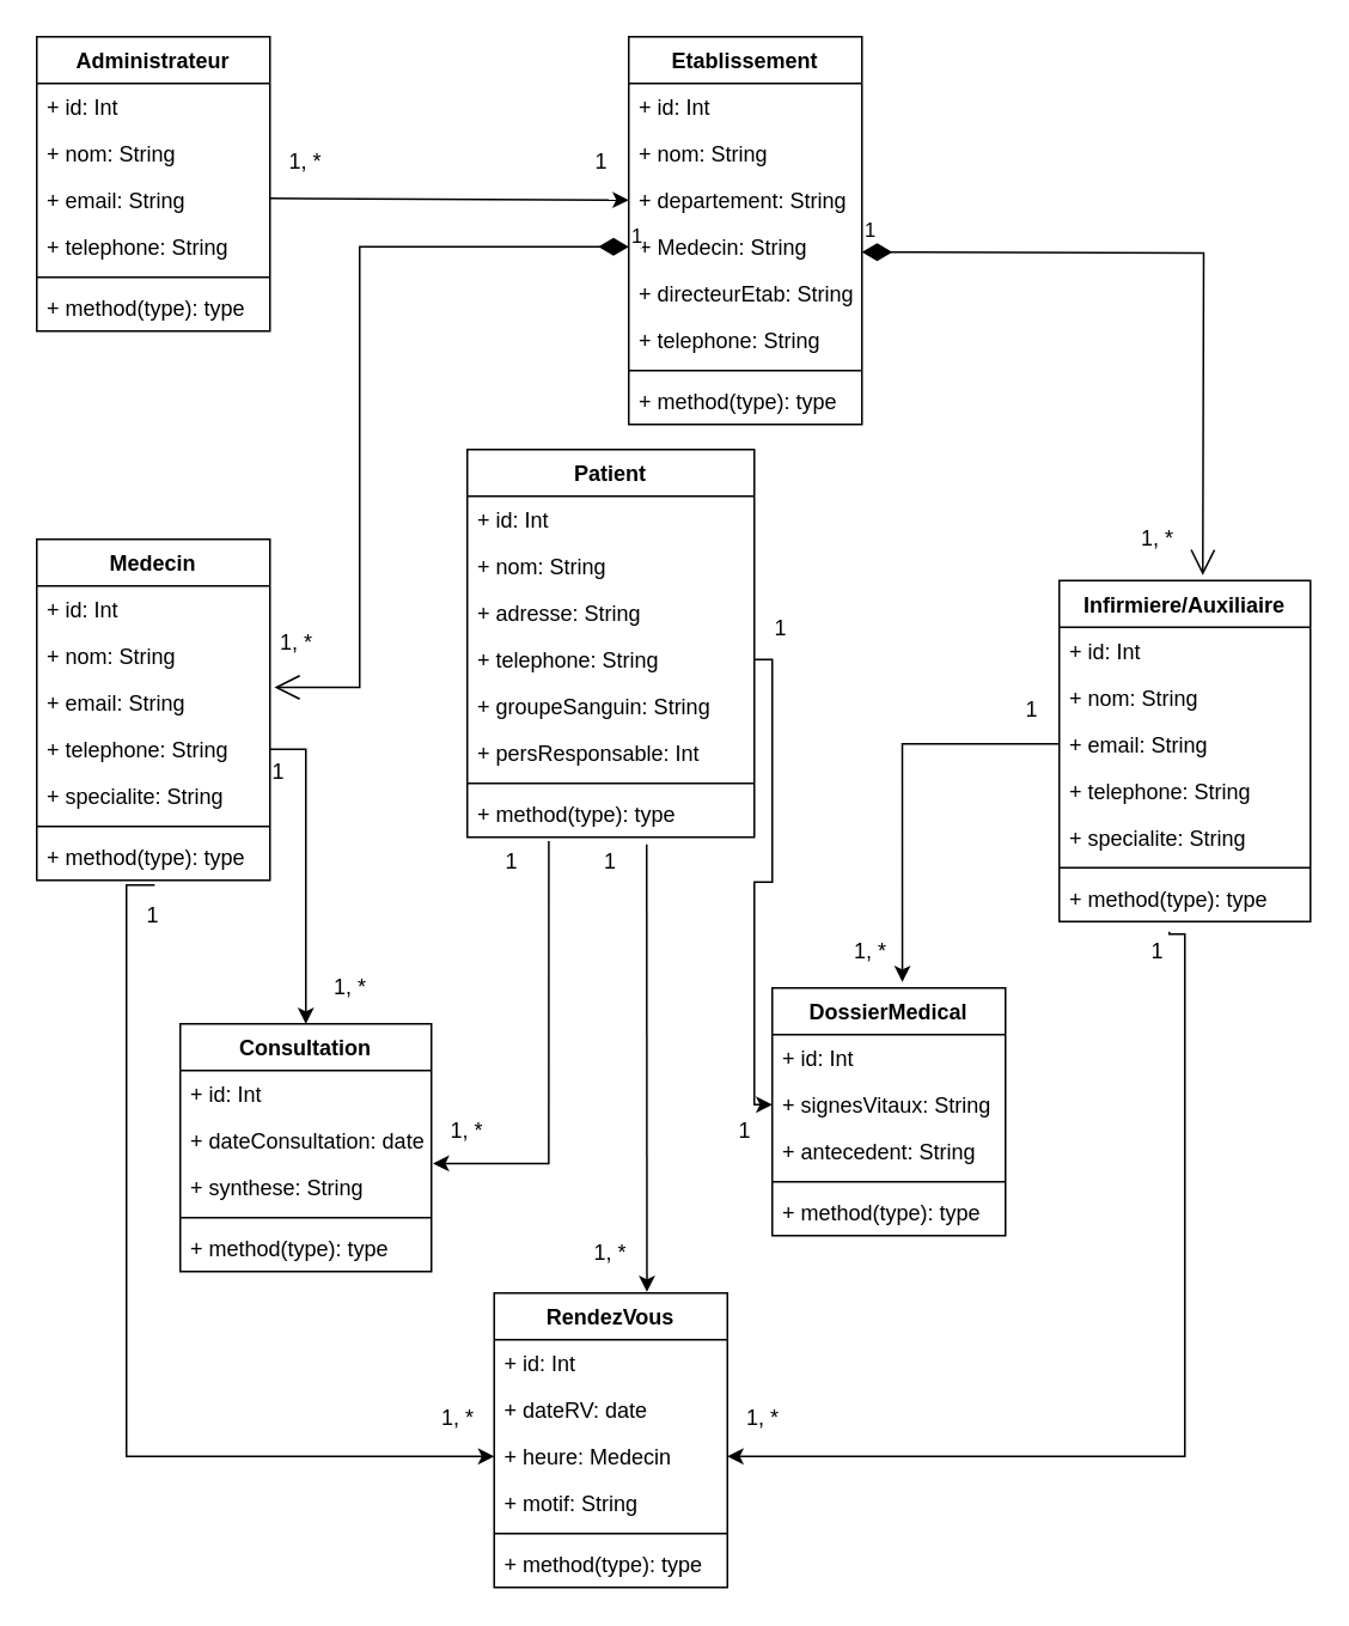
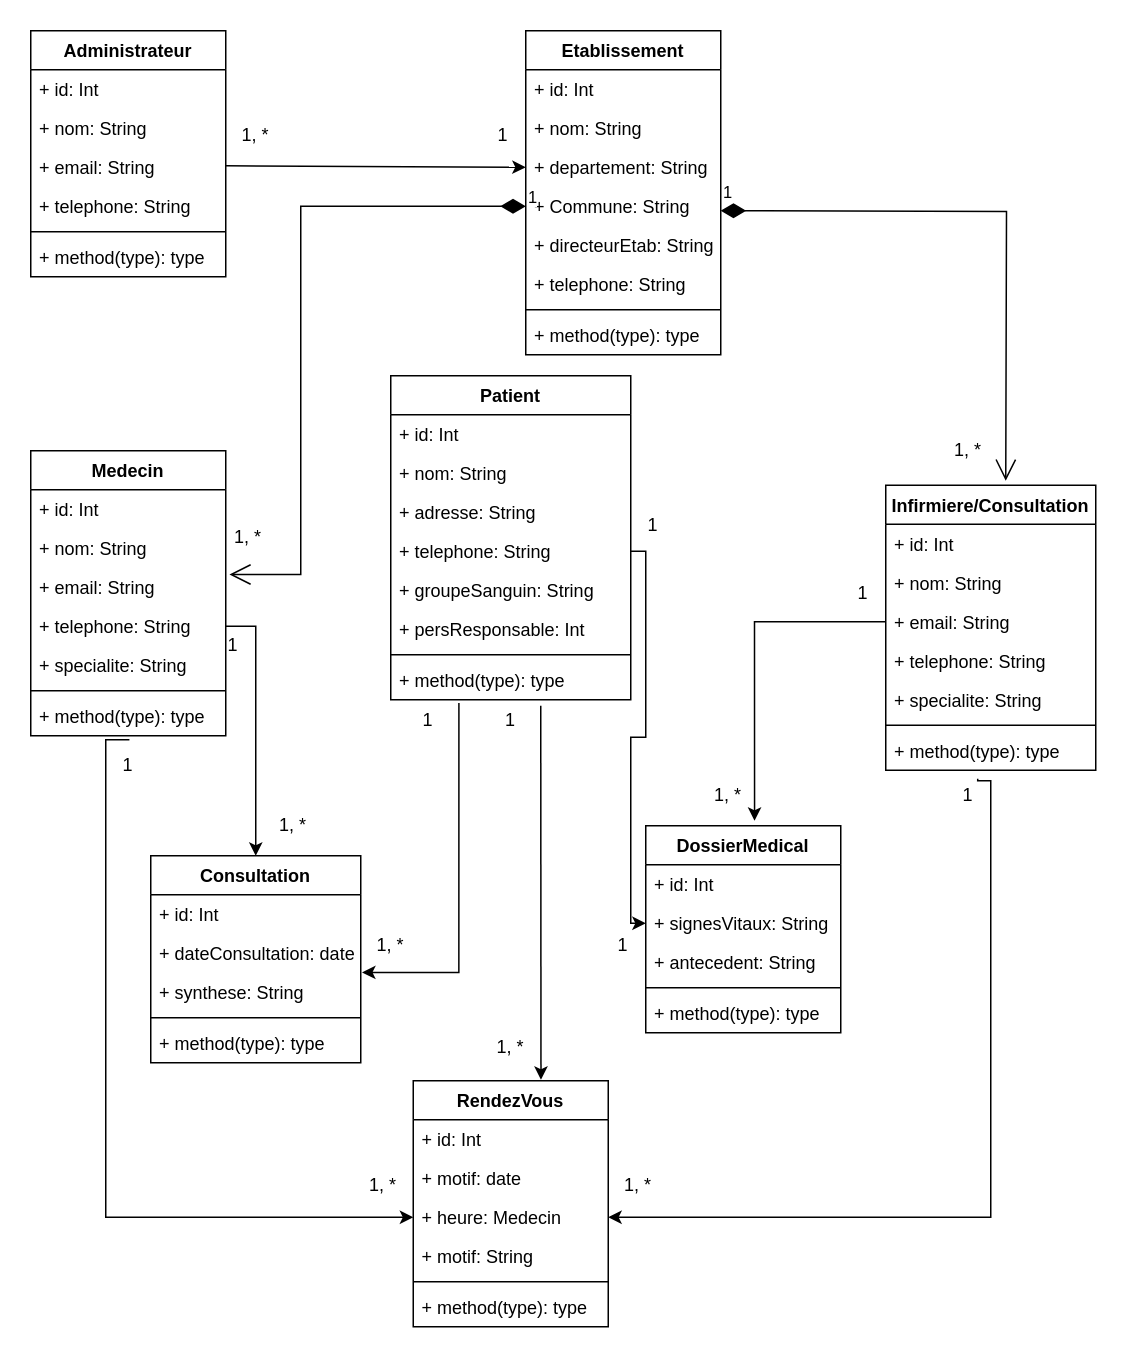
- <mxCell id="13" value="+ Medecin: String" style="text;strokeColor=none;fillColor=none;align=left;verticalAlign=top;spacingLeft=4;spacingRight=4;overflow=hidden;rotatable=0;points=[[0,0.5],[1,0.5]];portConstraint=eastwest;" vertex="1" parent="9"><mxGeometry y="104" width="130" height="26" as="geometry" /></mxCell>
+ <mxCell id="13" value="+ Commune: String" style="text;strokeColor=none;fillColor=none;align=left;verticalAlign=top;spacingLeft=4;spacingRight=4;overflow=hidden;rotatable=0;points=[[0,0.5],[1,0.5]];portConstraint=eastwest;" vertex="1" parent="9"><mxGeometry y="104" width="130" height="26" as="geometry" /></mxCell>
- <mxCell id="18" value="Infirmiere/Auxiliaire" style="swimlane;fontStyle=1;align=center;verticalAlign=top;childLayout=stackLayout;horizontal=1;startSize=26;horizontalStack=0;resizeParent=1;resizeParentMax=0;resizeLast=0;collapsible=1;marginBottom=0;" vertex="1" parent="1"><mxGeometry x="590" y="323" width="140" height="190" as="geometry" /></mxCell>
+ <mxCell id="18" value="Infirmiere/Consultation" style="swimlane;fontStyle=1;align=center;verticalAlign=top;childLayout=stackLayout;horizontal=1;startSize=26;horizontalStack=0;resizeParent=1;resizeParentMax=0;resizeLast=0;collapsible=1;marginBottom=0;" vertex="1" parent="1"><mxGeometry x="590" y="323" width="140" height="190" as="geometry" /></mxCell>
- <mxCell id="48" value="+ dateRV: date" style="text;strokeColor=none;fillColor=none;align=left;verticalAlign=top;spacingLeft=4;spacingRight=4;overflow=hidden;rotatable=0;points=[[0,0.5],[1,0.5]];portConstraint=eastwest;" vertex="1" parent="46"><mxGeometry y="52" width="130" height="26" as="geometry" /></mxCell>
+ <mxCell id="48" value="+ motif: date" style="text;strokeColor=none;fillColor=none;align=left;verticalAlign=top;spacingLeft=4;spacingRight=4;overflow=hidden;rotatable=0;points=[[0,0.5],[1,0.5]];portConstraint=eastwest;" vertex="1" parent="46"><mxGeometry y="52" width="130" height="26" as="geometry" /></mxCell>
